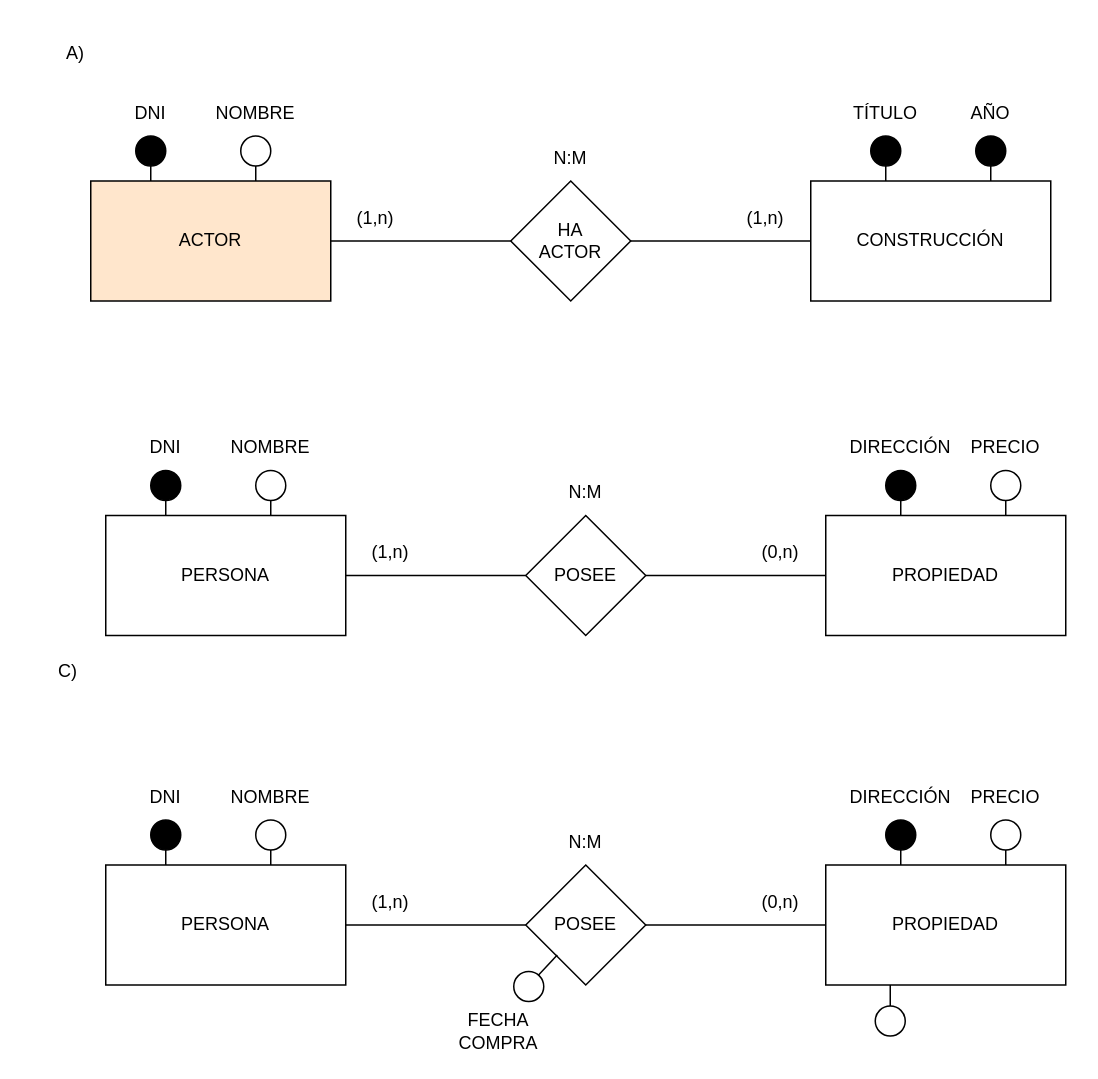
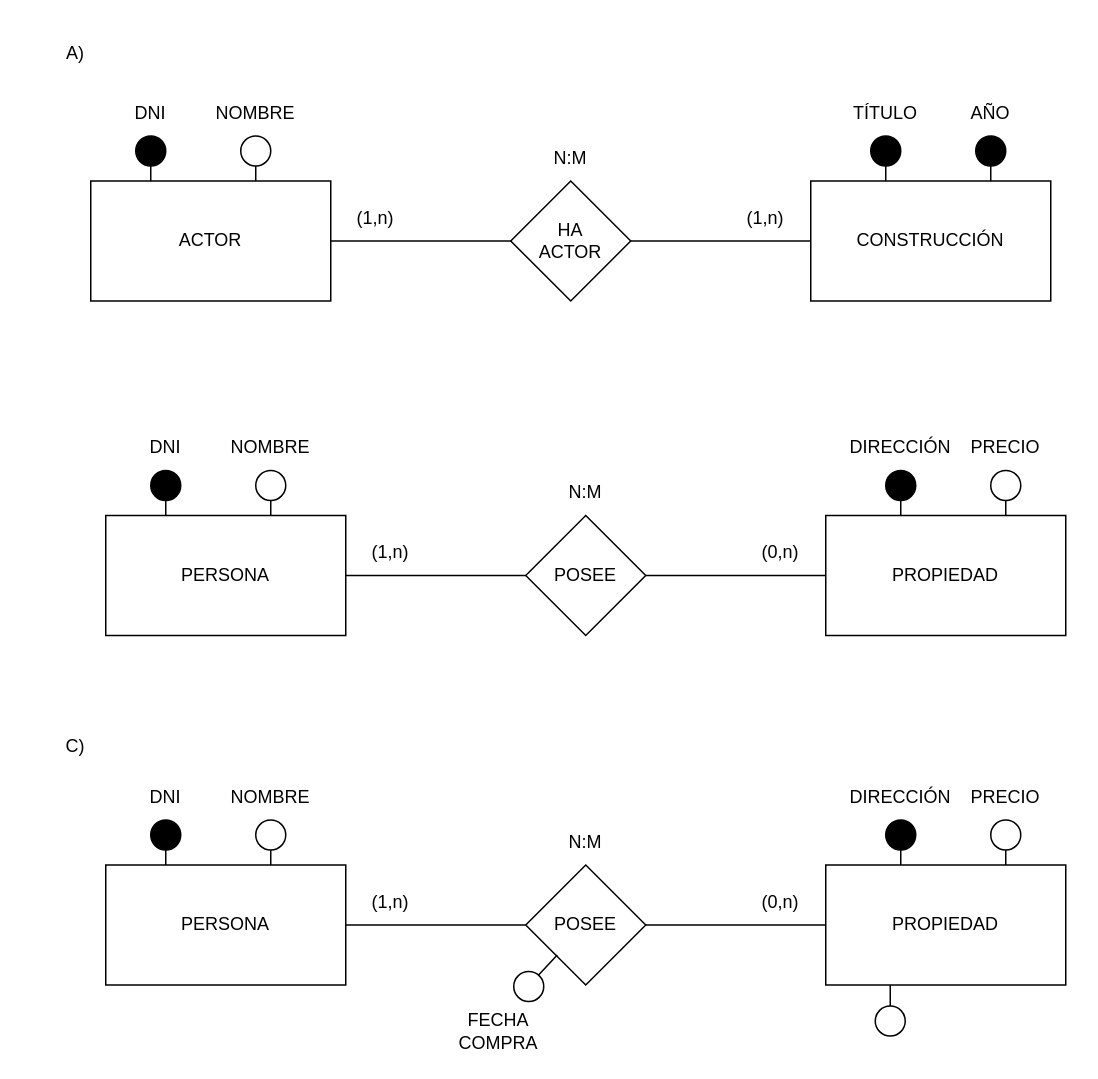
- <mxCell id="2" value="ACTOR" style="rounded=0;whiteSpace=wrap;html=1;fillColor=#ffe6cc;" vertex="1" parent="1"><mxGeometry x="60" y="120" width="160" height="80" as="geometry" /></mxCell>
+ <mxCell id="2" value="ACTOR" style="rounded=0;whiteSpace=wrap;html=1;" vertex="1" parent="1"><mxGeometry x="60" y="120" width="160" height="80" as="geometry" /></mxCell>
- <mxCell id="63" value="C)" style="text;html=1;strokeColor=none;fillColor=none;align=center;verticalAlign=middle;whiteSpace=wrap;rounded=0;" vertex="1" parent="1"><mxGeometry x="15" y="432" width="60" height="30" as="geometry" /></mxCell>
+ <mxCell id="63" value="C)" style="text;html=1;strokeColor=none;fillColor=none;align=center;verticalAlign=middle;whiteSpace=wrap;rounded=0;" vertex="1" parent="1"><mxGeometry x="20" y="482" width="60" height="30" as="geometry" /></mxCell>
